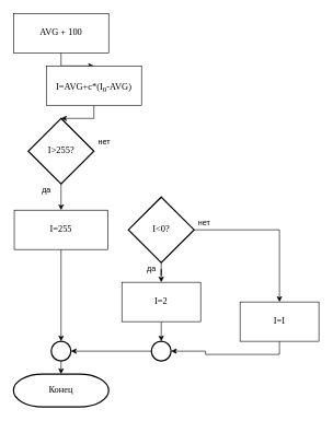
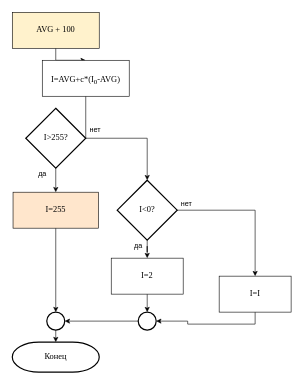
- <mxCell id="3" value="&lt;font style=&quot;font-size: 14px&quot; face=&quot;Times New Roman&quot;&gt;AVG + 100&lt;/font&gt;" style="rounded=0;whiteSpace=wrap;html=1;" parent="1" vertex="1"><mxGeometry x="20" y="20" width="145" height="60" as="geometry" /></mxCell>
+ <mxCell id="3" value="&lt;font style=&quot;font-size: 14px&quot; face=&quot;Times New Roman&quot;&gt;AVG + 100&lt;/font&gt;" style="rounded=0;whiteSpace=wrap;html=1;fillColor=#fff2cc;" parent="1" vertex="1"><mxGeometry x="20" y="20" width="145" height="60" as="geometry" /></mxCell>
- <mxCell id="4" style="edgeStyle=orthogonalEdgeStyle;rounded=0;orthogonalLoop=1;jettySize=auto;html=1;exitX=0.5;exitY=1;exitDx=0;exitDy=0;entryX=0.5;entryY=0;entryDx=0;entryDy=0;entryPerimeter=0;" parent="1" source="5" target="7" edge="1"><mxGeometry relative="1" as="geometry" /></mxCell>
+ <mxCell id="4" style="edgeStyle=orthogonalEdgeStyle;rounded=0;orthogonalLoop=1;jettySize=auto;html=1;exitX=0.5;exitY=1;exitDx=0;exitDy=0;" parent="1" source="5" target="12" edge="1"><mxGeometry relative="1" as="geometry" /></mxCell>
- <mxCell id="9" value="&lt;font face=&quot;Times New Roman&quot; style=&quot;font-size: 14px&quot;&gt;I=255&lt;/font&gt;" style="rounded=0;whiteSpace=wrap;html=1;" parent="1" vertex="1"><mxGeometry x="21.25" y="320" width="142.5" height="60" as="geometry" /></mxCell>
+ <mxCell id="9" value="&lt;font face=&quot;Times New Roman&quot; style=&quot;font-size: 14px&quot;&gt;I=255&lt;/font&gt;" style="rounded=0;whiteSpace=wrap;html=1;fillColor=#ffe6cc;" parent="1" vertex="1"><mxGeometry x="21.25" y="320" width="142.5" height="60" as="geometry" /></mxCell>
